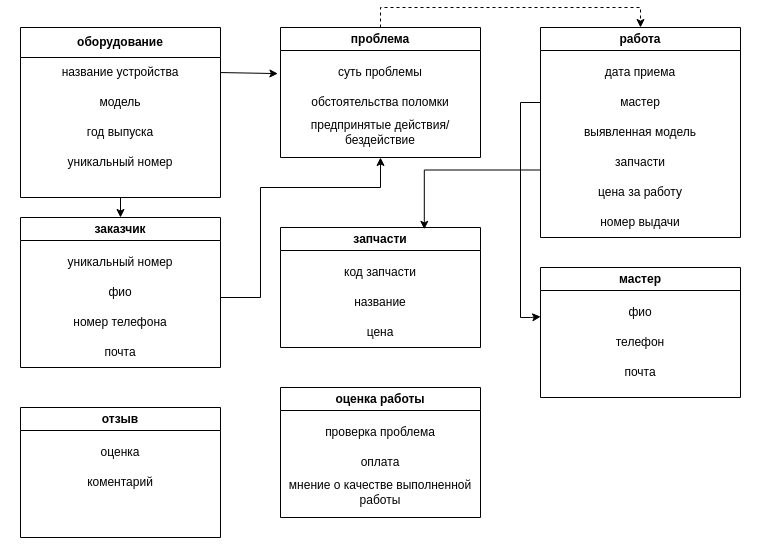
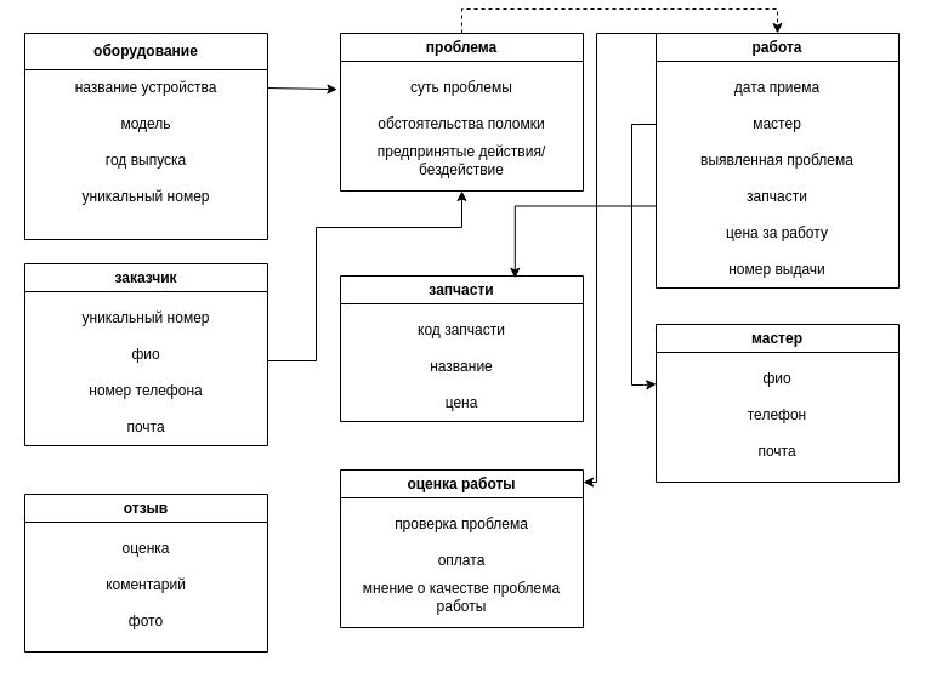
- <mxCell id="25" value="выявленная модель" style="text;html=1;align=center;verticalAlign=middle;whiteSpace=wrap;rounded=0;" vertex="1" parent="22"><mxGeometry y="90" width="200" height="30" as="geometry" /></mxCell>
+ <mxCell id="25" value="выявленная проблема" style="text;html=1;align=center;verticalAlign=middle;whiteSpace=wrap;rounded=0;" vertex="1" parent="22"><mxGeometry y="90" width="200" height="30" as="geometry" /></mxCell>
+ <mxCell id="21" style="edgeStyle=orthogonalEdgeStyle;rounded=0;orthogonalLoop=1;jettySize=auto;html=1;exitX=0;exitY=0;exitDx=0;exitDy=0;" edge="1" parent="1" source="22" target="39"><mxGeometry relative="1" as="geometry"><mxPoint x="490" y="390" as="targetPoint" /><Array as="points"><mxPoint x="491" y="20" /><mxPoint x="491" y="390" /></Array></mxGeometry></mxCell>
- <mxCell id="3" style="rounded=0;orthogonalLoop=1;jettySize=auto;html=1;exitX=0.5;exitY=1;exitDx=0;exitDy=0;endArrow=classic;endFill=1;" edge="1" parent="1" source="4" target="10"><mxGeometry relative="1" as="geometry" /></mxCell>
- <mxCell id="42" value="мнение о качестве выполненной работы" style="text;html=1;align=center;verticalAlign=middle;whiteSpace=wrap;rounded=0;" vertex="1" parent="39"><mxGeometry y="90" width="200" height="30" as="geometry" /></mxCell>
+ <mxCell id="42" value="мнение о качестве проблема работы" style="text;html=1;align=center;verticalAlign=middle;whiteSpace=wrap;rounded=0;" vertex="1" parent="39"><mxGeometry y="90" width="200" height="30" as="geometry" /></mxCell>
+ <mxCell id="46" value="фото" style="text;html=1;align=center;verticalAlign=middle;whiteSpace=wrap;rounded=0;" vertex="1" parent="43"><mxGeometry y="90" width="200" height="30" as="geometry" /></mxCell>
